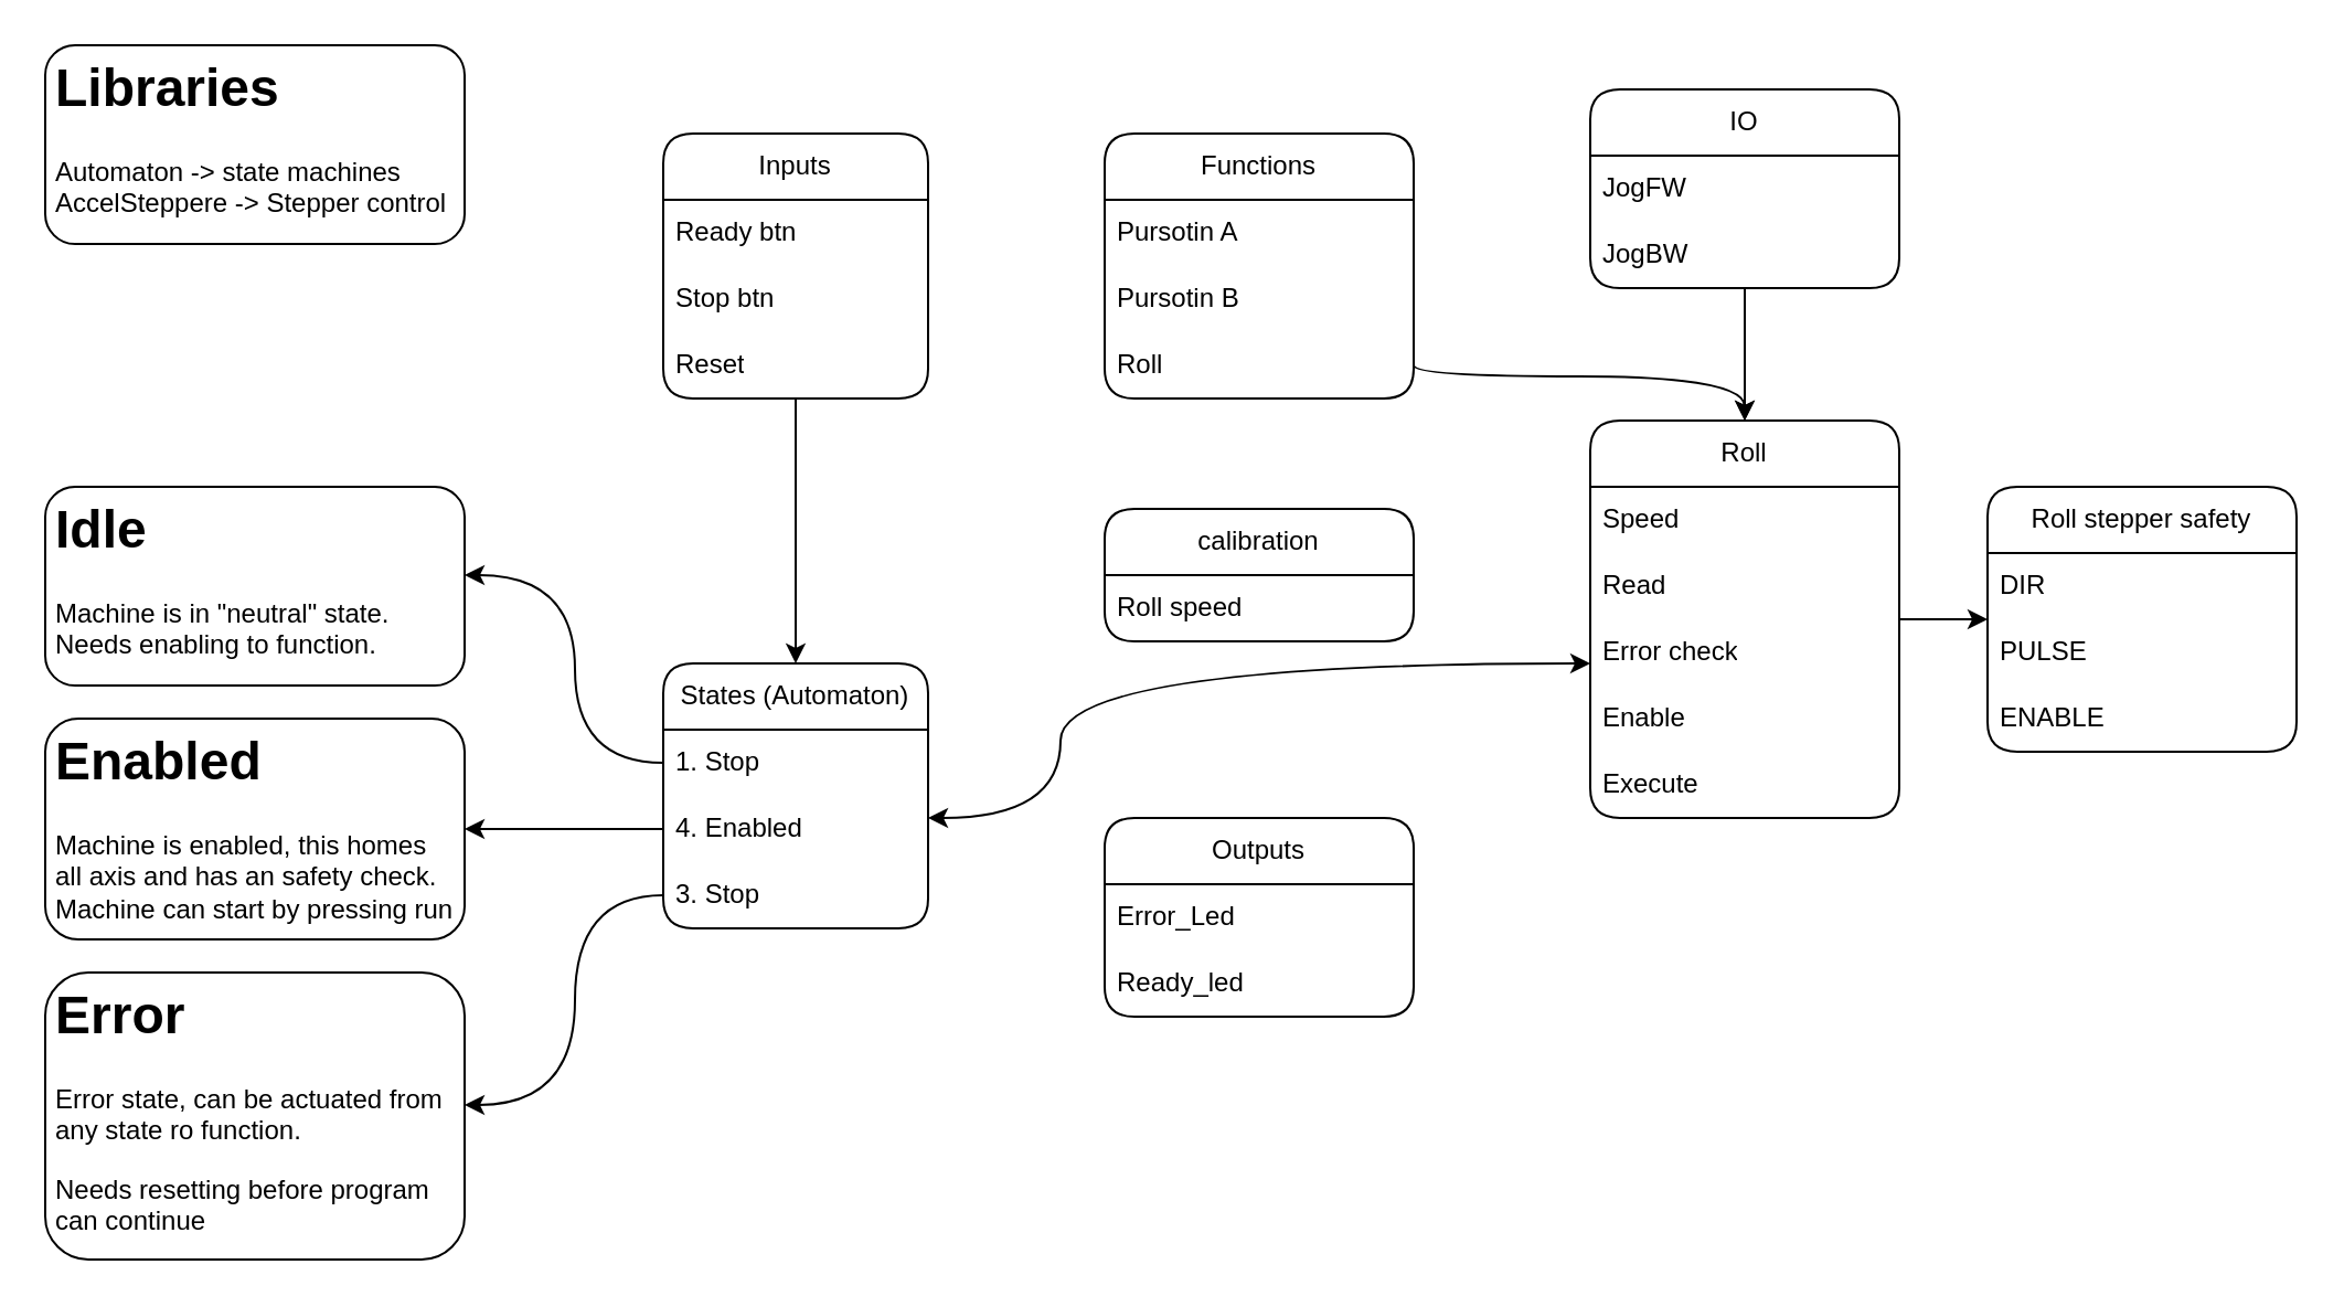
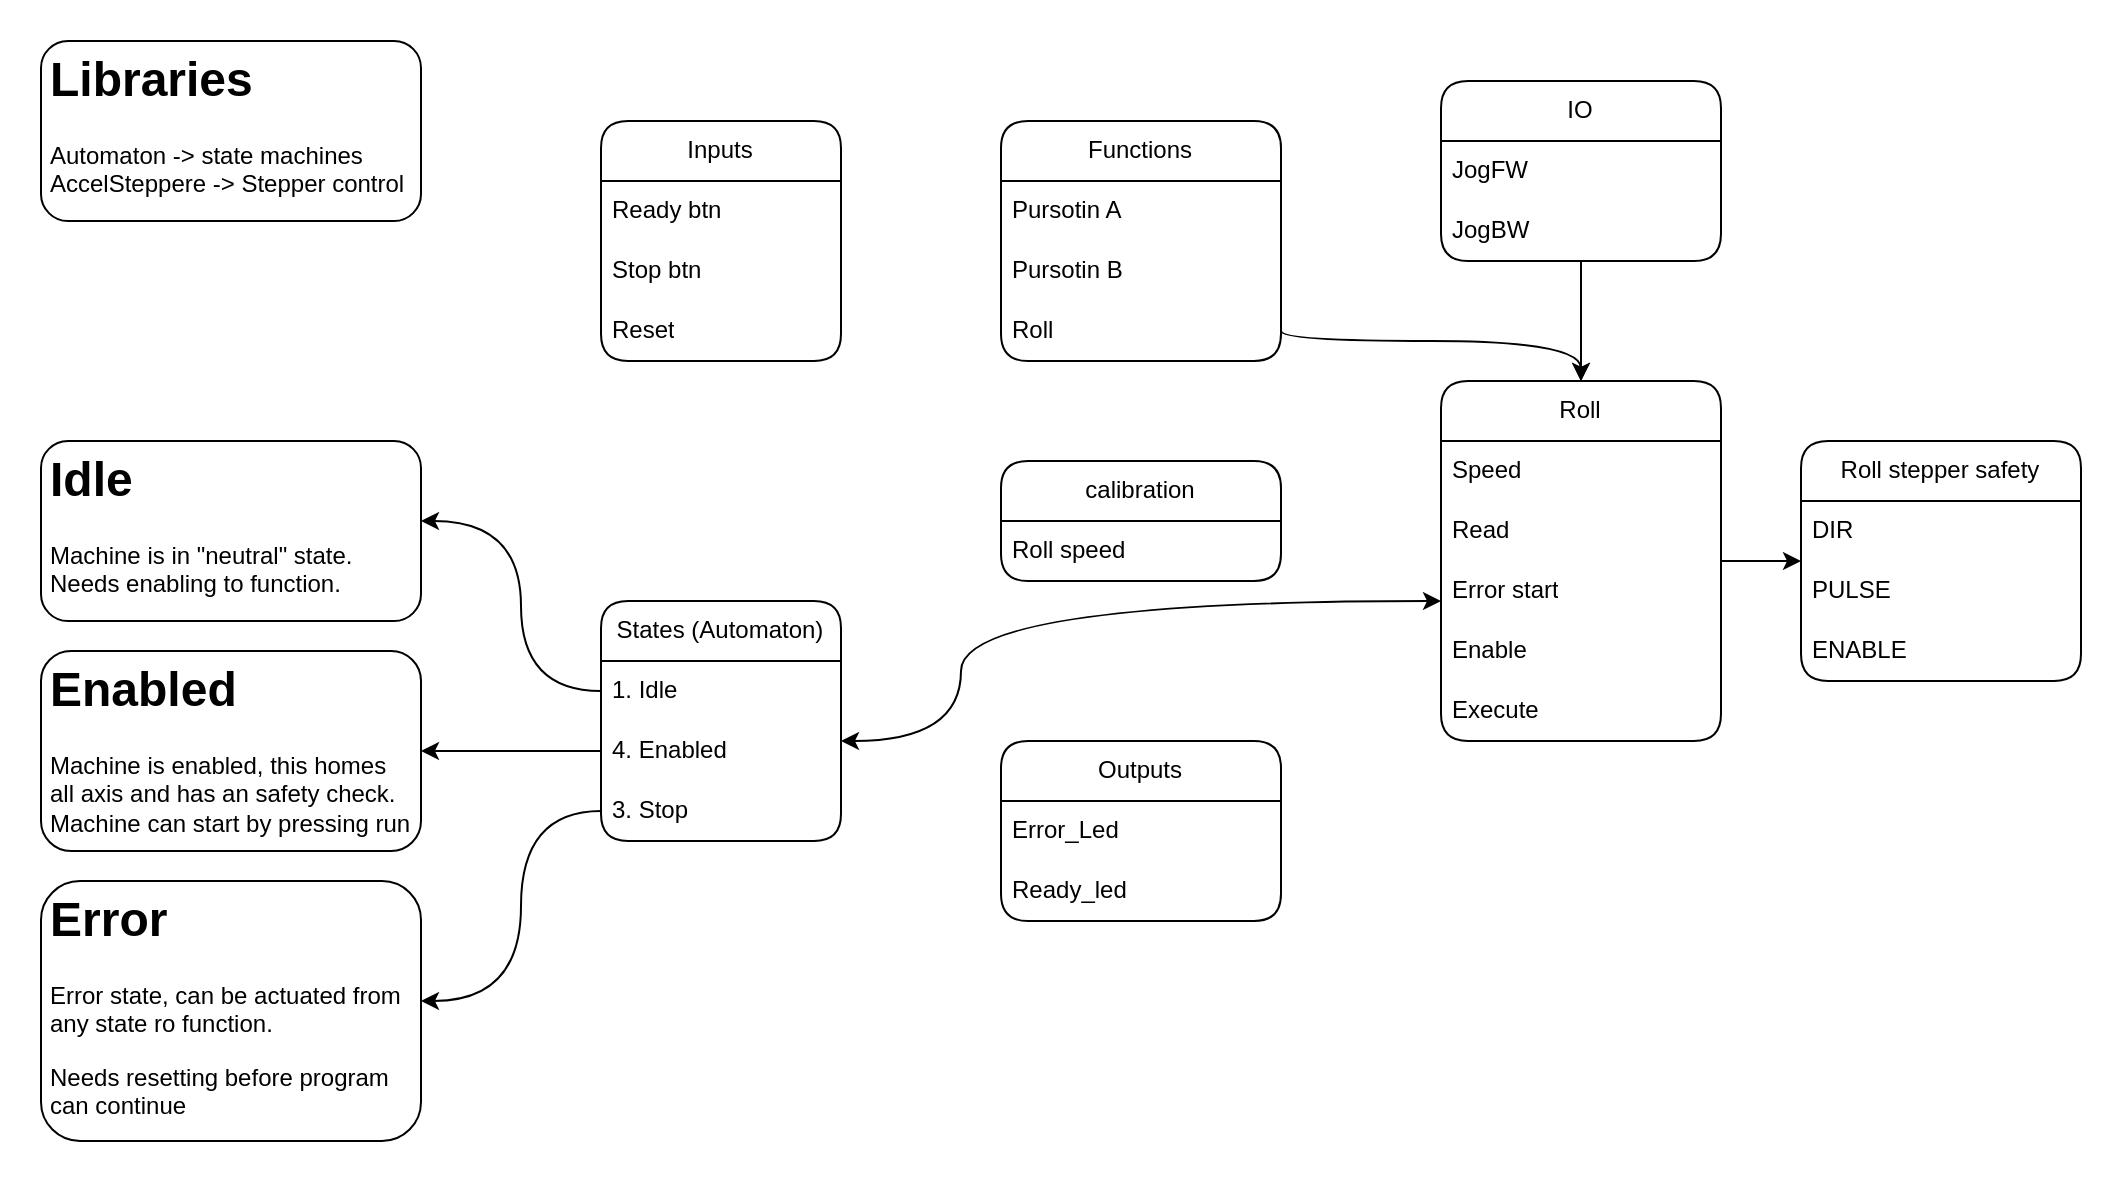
- <mxCell id="7" style="edgeStyle=orthogonalEdgeStyle;rounded=1;orthogonalLoop=1;jettySize=auto;html=1;entryX=0.5;entryY=0;entryDx=0;entryDy=0;labelBackgroundColor=none;fontColor=default;" edge="1" parent="1" source="8" target="3"><mxGeometry relative="1" as="geometry" /></mxCell>
- <mxCell id="20" value="Error check" style="text;strokeColor=none;fillColor=none;align=left;verticalAlign=middle;spacingLeft=4;spacingRight=4;overflow=hidden;points=[[0,0.5],[1,0.5]];portConstraint=eastwest;rotatable=0;whiteSpace=wrap;html=1;labelBackgroundColor=none;rounded=1;" vertex="1" parent="17"><mxGeometry y="90" width="140" height="30" as="geometry" /></mxCell>
+ <mxCell id="20" value="Error start" style="text;strokeColor=none;fillColor=none;align=left;verticalAlign=middle;spacingLeft=4;spacingRight=4;overflow=hidden;points=[[0,0.5],[1,0.5]];portConstraint=eastwest;rotatable=0;whiteSpace=wrap;html=1;labelBackgroundColor=none;rounded=1;" vertex="1" parent="17"><mxGeometry y="90" width="140" height="30" as="geometry" /></mxCell>
- <mxCell id="4" value="1. Stop" style="text;strokeColor=none;fillColor=none;align=left;verticalAlign=middle;spacingLeft=4;spacingRight=4;overflow=hidden;points=[[0,0.5],[1,0.5]];portConstraint=eastwest;rotatable=0;whiteSpace=wrap;html=1;labelBackgroundColor=none;rounded=1;" vertex="1" parent="3"><mxGeometry y="30" width="120" height="30" as="geometry" /></mxCell>
+ <mxCell id="4" value="1. Idle" style="text;strokeColor=none;fillColor=none;align=left;verticalAlign=middle;spacingLeft=4;spacingRight=4;overflow=hidden;points=[[0,0.5],[1,0.5]];portConstraint=eastwest;rotatable=0;whiteSpace=wrap;html=1;labelBackgroundColor=none;rounded=1;" vertex="1" parent="3"><mxGeometry y="30" width="120" height="30" as="geometry" /></mxCell>
